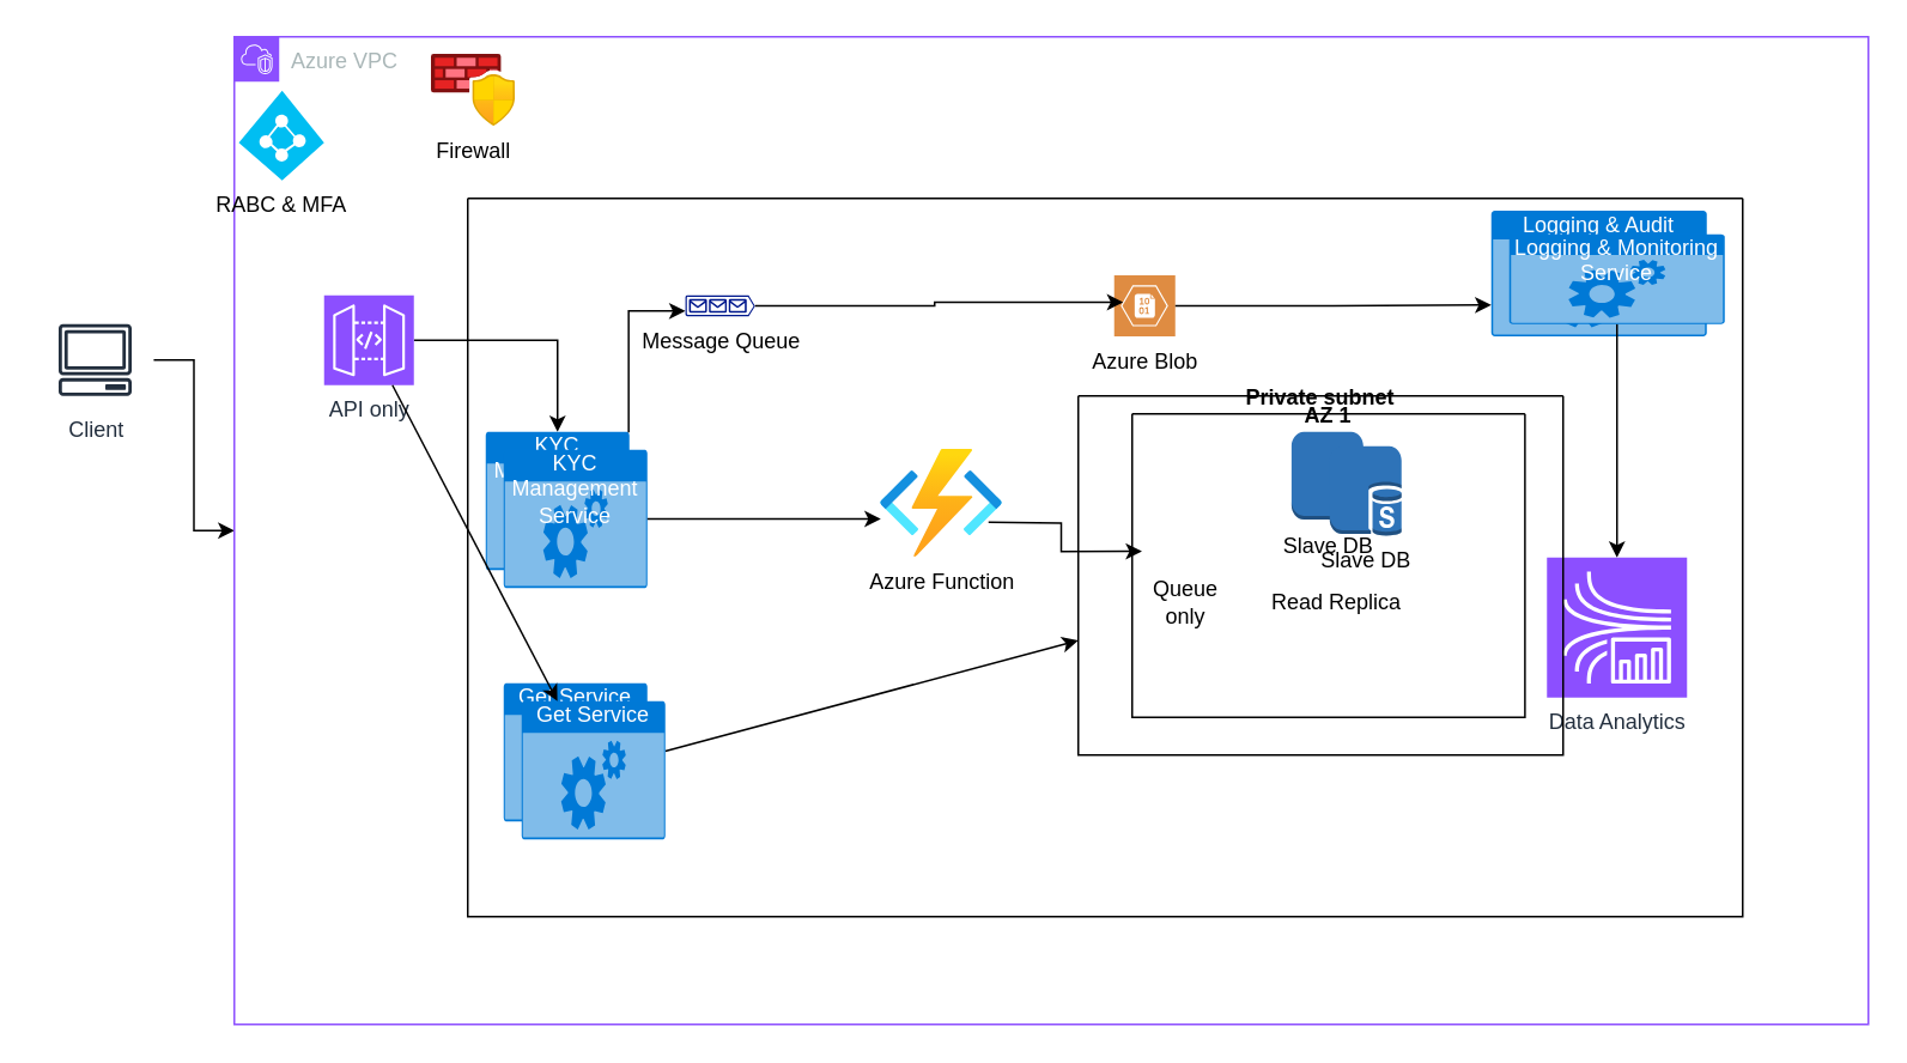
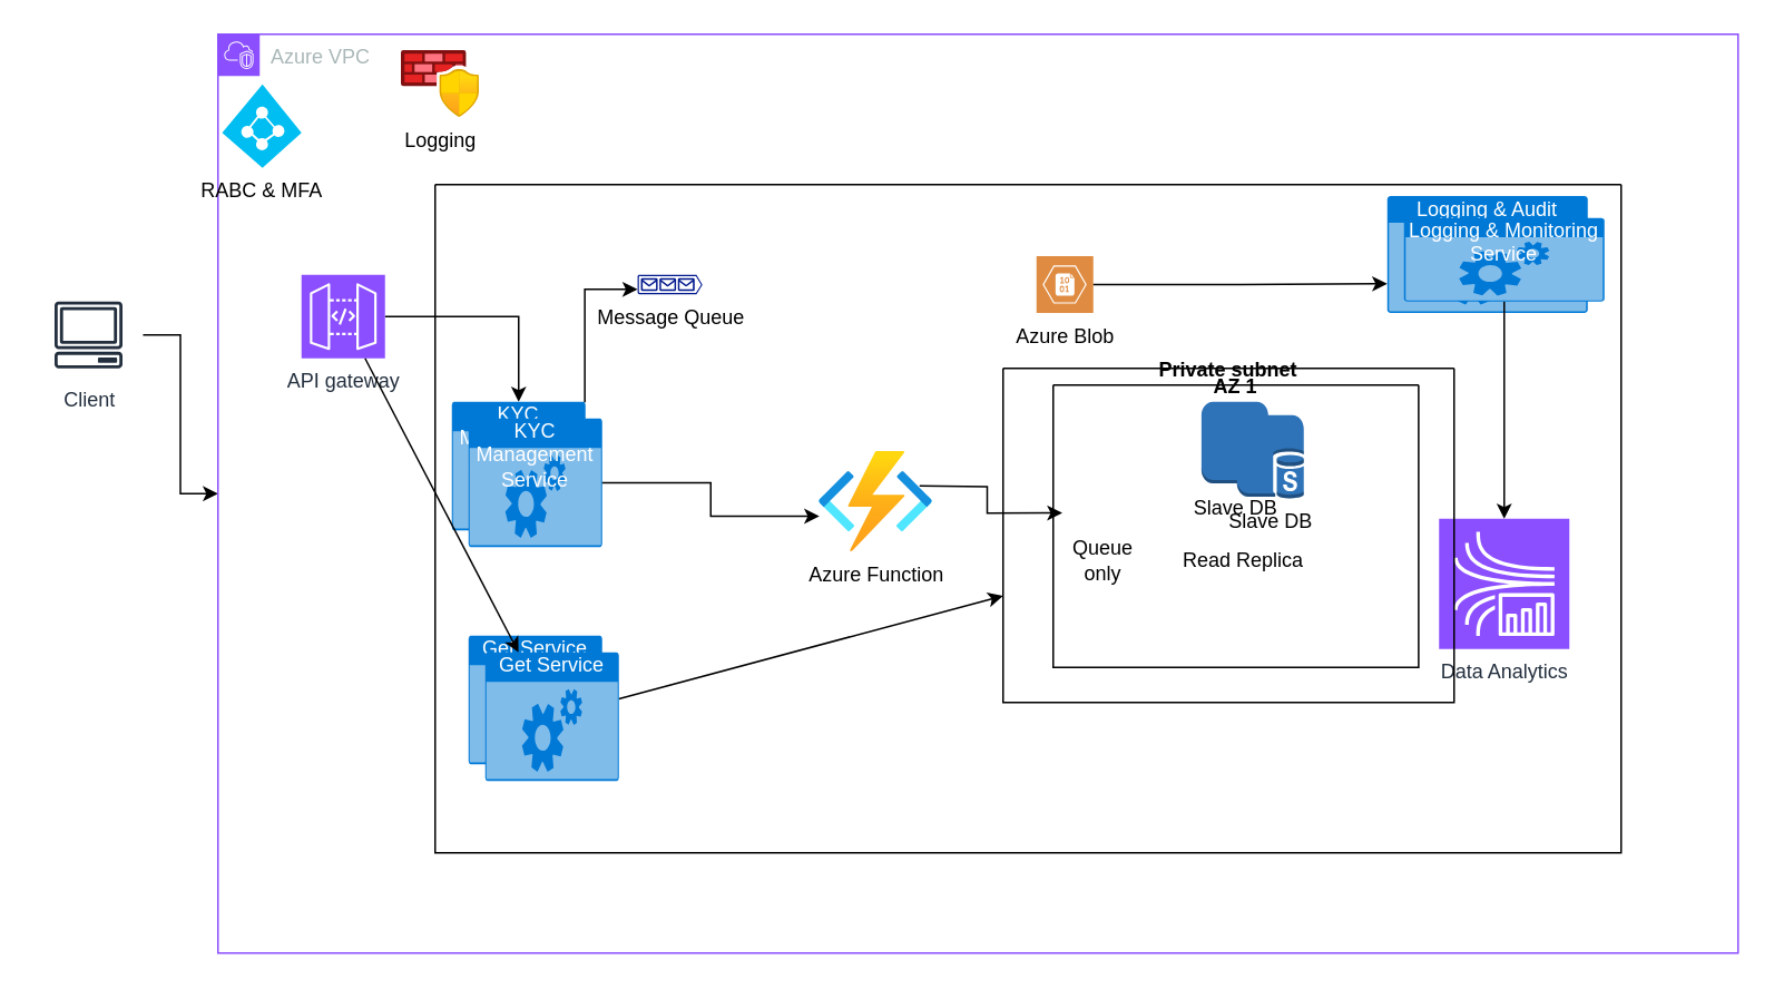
- <mxCell id="28" value="Firewall" style="image;aspect=fixed;html=1;points=[];align=center;fontSize=12;image=img/lib/azure2/networking/Azure_Firewall_Manager.svg;" vertex="1" parent="4"><mxGeometry x="110" y="10" width="46.67" height="40" as="geometry" /></mxCell>
+ <mxCell id="28" value="Logging" style="image;aspect=fixed;html=1;points=[];align=center;fontSize=12;image=img/lib/azure2/networking/Azure_Firewall_Manager.svg;" vertex="1" parent="4"><mxGeometry x="110" y="10" width="46.67" height="40" as="geometry" /></mxCell>
- <mxCell id="24" style="edgeStyle=orthogonalEdgeStyle;rounded=0;orthogonalLoop=1;jettySize=auto;html=1;entryX=0.147;entryY=0.441;entryDx=0;entryDy=0;entryPerimeter=0;" edge="1" parent="8" source="17" target="18"><mxGeometry relative="1" as="geometry" /></mxCell>
- <mxCell id="6" value="API only" style="sketch=0;points=[[0,0,0],[0.25,0,0],[0.5,0,0],[0.75,0,0],[1,0,0],[0,1,0],[0.25,1,0],[0.5,1,0],[0.75,1,0],[1,1,0],[0,0.25,0],[0,0.5,0],[0,0.75,0],[1,0.25,0],[1,0.5,0],[1,0.75,0]];outlineConnect=0;fontColor=#232F3E;fillColor=#8C4FFF;strokeColor=#ffffff;dashed=0;verticalLabelPosition=bottom;verticalAlign=top;align=center;html=1;fontSize=12;fontStyle=0;aspect=fixed;shape=mxgraph.aws4.resourceIcon;resIcon=mxgraph.aws4.api_gateway;" vertex="1" parent="4"><mxGeometry x="50" y="144" width="50" height="50" as="geometry" /></mxCell>
+ <mxCell id="6" value="API gateway" style="sketch=0;points=[[0,0,0],[0.25,0,0],[0.5,0,0],[0.75,0,0],[1,0,0],[0,1,0],[0.25,1,0],[0.5,1,0],[0.75,1,0],[1,1,0],[0,0.25,0],[0,0.5,0],[0,0.75,0],[1,0.25,0],[1,0.5,0],[1,0.75,0]];outlineConnect=0;fontColor=#232F3E;fillColor=#8C4FFF;strokeColor=#ffffff;dashed=0;verticalLabelPosition=bottom;verticalAlign=top;align=center;html=1;fontSize=12;fontStyle=0;aspect=fixed;shape=mxgraph.aws4.resourceIcon;resIcon=mxgraph.aws4.api_gateway;" vertex="1" parent="4"><mxGeometry x="50" y="144" width="50" height="50" as="geometry" /></mxCell>
- <mxCell id="25" value="Azure Function" style="image;aspect=fixed;html=1;points=[];align=center;fontSize=12;image=img/lib/azure2/compute/Function_Apps.svg;" vertex="1" parent="8"><mxGeometry x="230" y="140" width="68" height="60" as="geometry" /></mxCell>
+ <mxCell id="25" value="Azure Function" style="image;aspect=fixed;html=1;points=[];align=center;fontSize=12;image=img/lib/azure2/compute/Function_Apps.svg;" vertex="1" parent="8"><mxGeometry x="230" y="160" width="68" height="60" as="geometry" /></mxCell>
